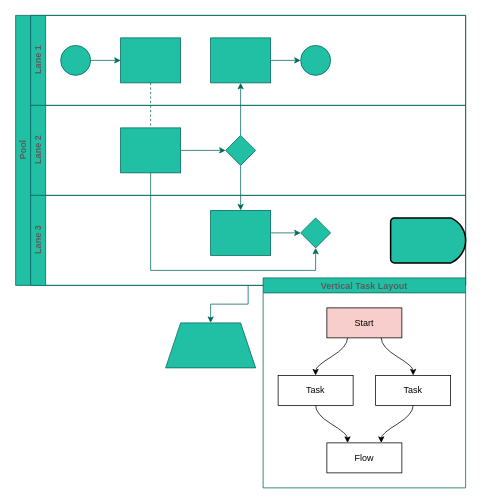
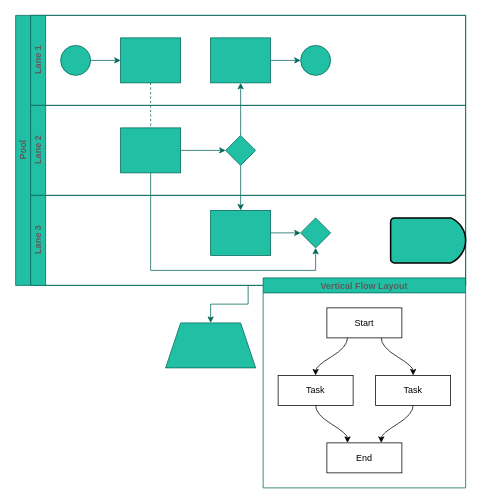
- <mxCell id="25" value="Vertical Task Layout" style="swimlane;startSize=20;horizontal=1;childLayout=flowLayout;flowOrientation=north;resizable=0;interRankCellSpacing=50;containerType=tree;rounded=0;sketch=0;fontColor=#5C5C5C;strokeColor=#006658;fillColor=#21C0A5;" vertex="1" parent="1"><mxGeometry x="350" y="370" width="270" height="280" as="geometry" /></mxCell>
+ <mxCell id="25" value="Vertical Flow Layout" style="swimlane;startSize=20;horizontal=1;childLayout=flowLayout;flowOrientation=north;resizable=0;interRankCellSpacing=50;containerType=tree;rounded=0;sketch=0;fontColor=#5C5C5C;strokeColor=#006658;fillColor=#21C0A5;" vertex="1" parent="1"><mxGeometry x="350" y="370" width="270" height="280" as="geometry" /></mxCell>
- <mxCell id="26" value="Start" style="whiteSpace=wrap;html=1;fillColor=#f8cecc;" vertex="1" parent="25"><mxGeometry x="85" y="40" width="100" height="40" as="geometry" /></mxCell>
+ <mxCell id="26" value="Start" style="whiteSpace=wrap;html=1;" vertex="1" parent="25"><mxGeometry x="85" y="40" width="100" height="40" as="geometry" /></mxCell>
- <mxCell id="31" value="Flow" style="whiteSpace=wrap;html=1;" vertex="1" parent="25"><mxGeometry x="85" y="220" width="100" height="40" as="geometry" /></mxCell>
+ <mxCell id="31" value="End" style="whiteSpace=wrap;html=1;" vertex="1" parent="25"><mxGeometry x="85" y="220" width="100" height="40" as="geometry" /></mxCell>
